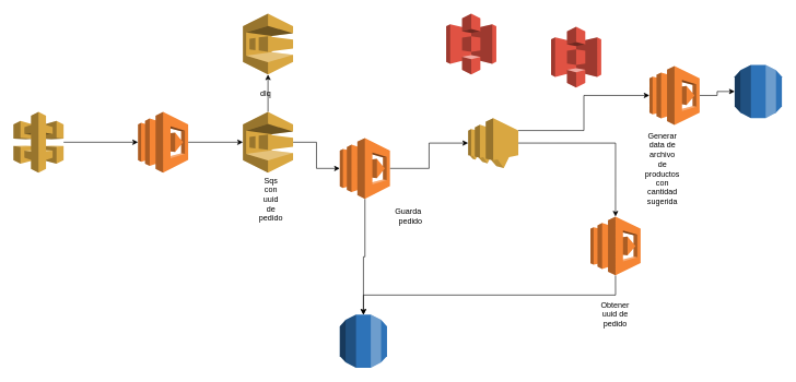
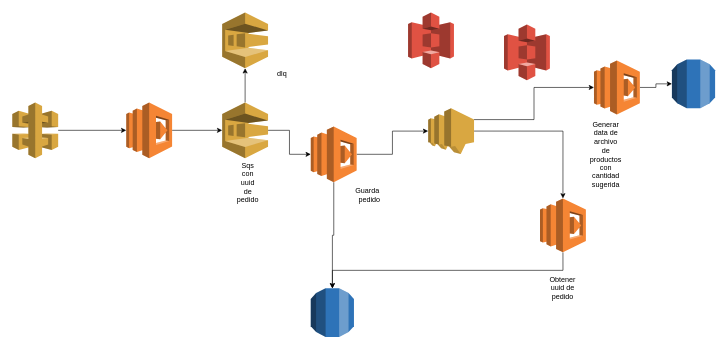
- <mxCell id="28" value="dlq" style="text;html=1;strokeColor=none;fillColor=none;align=center;verticalAlign=middle;whiteSpace=wrap;rounded=0;" vertex="1" parent="1"><mxGeometry x="385" y="133" width="40" height="20" as="geometry" /></mxCell>
+ <mxCell id="28" value="dlq" style="text;html=1;strokeColor=none;fillColor=none;align=center;verticalAlign=middle;whiteSpace=wrap;rounded=0;" vertex="1" parent="1"><mxGeometry x="450" y="113" width="40" height="20" as="geometry" /></mxCell>
- <mxCell id="22" value="Guarda&amp;nbsp; &amp;nbsp;pedido" style="text;html=1;strokeColor=none;fillColor=none;align=center;verticalAlign=middle;whiteSpace=wrap;rounded=0;" vertex="1" parent="1"><mxGeometry x="604.25" y="319" width="40" height="20" as="geometry" /></mxCell>
+ <mxCell id="22" value="Guarda&amp;nbsp; &amp;nbsp;pedido" style="text;html=1;strokeColor=none;fillColor=none;align=center;verticalAlign=middle;whiteSpace=wrap;rounded=0;" vertex="1" parent="1"><mxGeometry x="594.25" y="314" width="40" height="20" as="geometry" /></mxCell>
